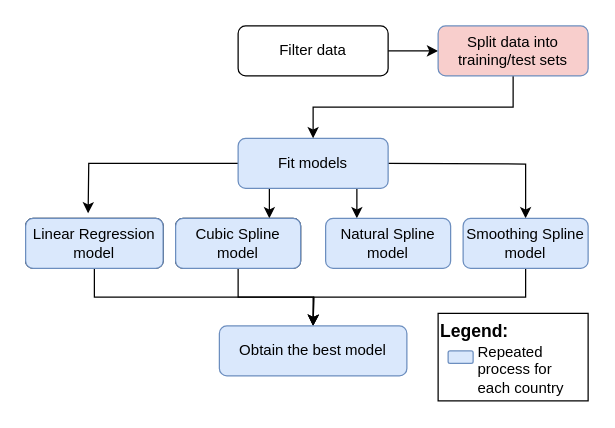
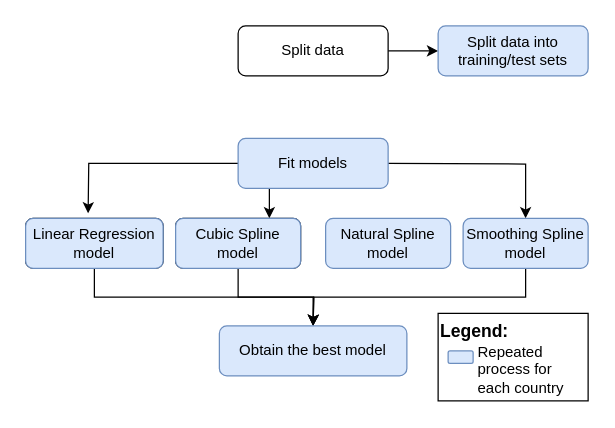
- <mxCell id="4" value="Filter data" style="rounded=1;whiteSpace=wrap;html=1;fontSize=12;glass=0;strokeWidth=1;shadow=0;" parent="1" vertex="1"><mxGeometry x="190" y="20" width="120" height="40" as="geometry" /></mxCell>
+ <mxCell id="4" value="Split data" style="rounded=1;whiteSpace=wrap;html=1;fontSize=12;glass=0;strokeWidth=1;shadow=0;" parent="1" vertex="1"><mxGeometry x="190" y="20" width="120" height="40" as="geometry" /></mxCell>
- <mxCell id="11" value="Split data into training/test sets" style="rounded=1;whiteSpace=wrap;html=1;fontSize=12;glass=0;strokeWidth=1;shadow=0;fillColor=#f8cecc;strokeColor=#6c8ebf;" parent="1" vertex="1"><mxGeometry x="350" y="20" width="120" height="40" as="geometry" /></mxCell>
+ <mxCell id="11" value="Split data into training/test sets" style="rounded=1;whiteSpace=wrap;html=1;fontSize=12;glass=0;strokeWidth=1;shadow=0;fillColor=#dae8fc;strokeColor=#6c8ebf;" parent="1" vertex="1"><mxGeometry x="350" y="20" width="120" height="40" as="geometry" /></mxCell>
- <mxCell id="10" style="edgeStyle=orthogonalEdgeStyle;rounded=0;orthogonalLoop=1;jettySize=auto;html=1;exitX=0.5;exitY=1;exitDx=0;exitDy=0;" edge="1" parent="1" source="11" target="9"><mxGeometry relative="1" as="geometry" /></mxCell>
- <mxCell id="7" style="edgeStyle=orthogonalEdgeStyle;rounded=0;orthogonalLoop=1;jettySize=auto;html=1;exitX=0.75;exitY=1;exitDx=0;exitDy=0;entryX=0.25;entryY=0;entryDx=0;entryDy=0;" edge="1" parent="1" source="9" target="14"><mxGeometry relative="1" as="geometry" /></mxCell>
